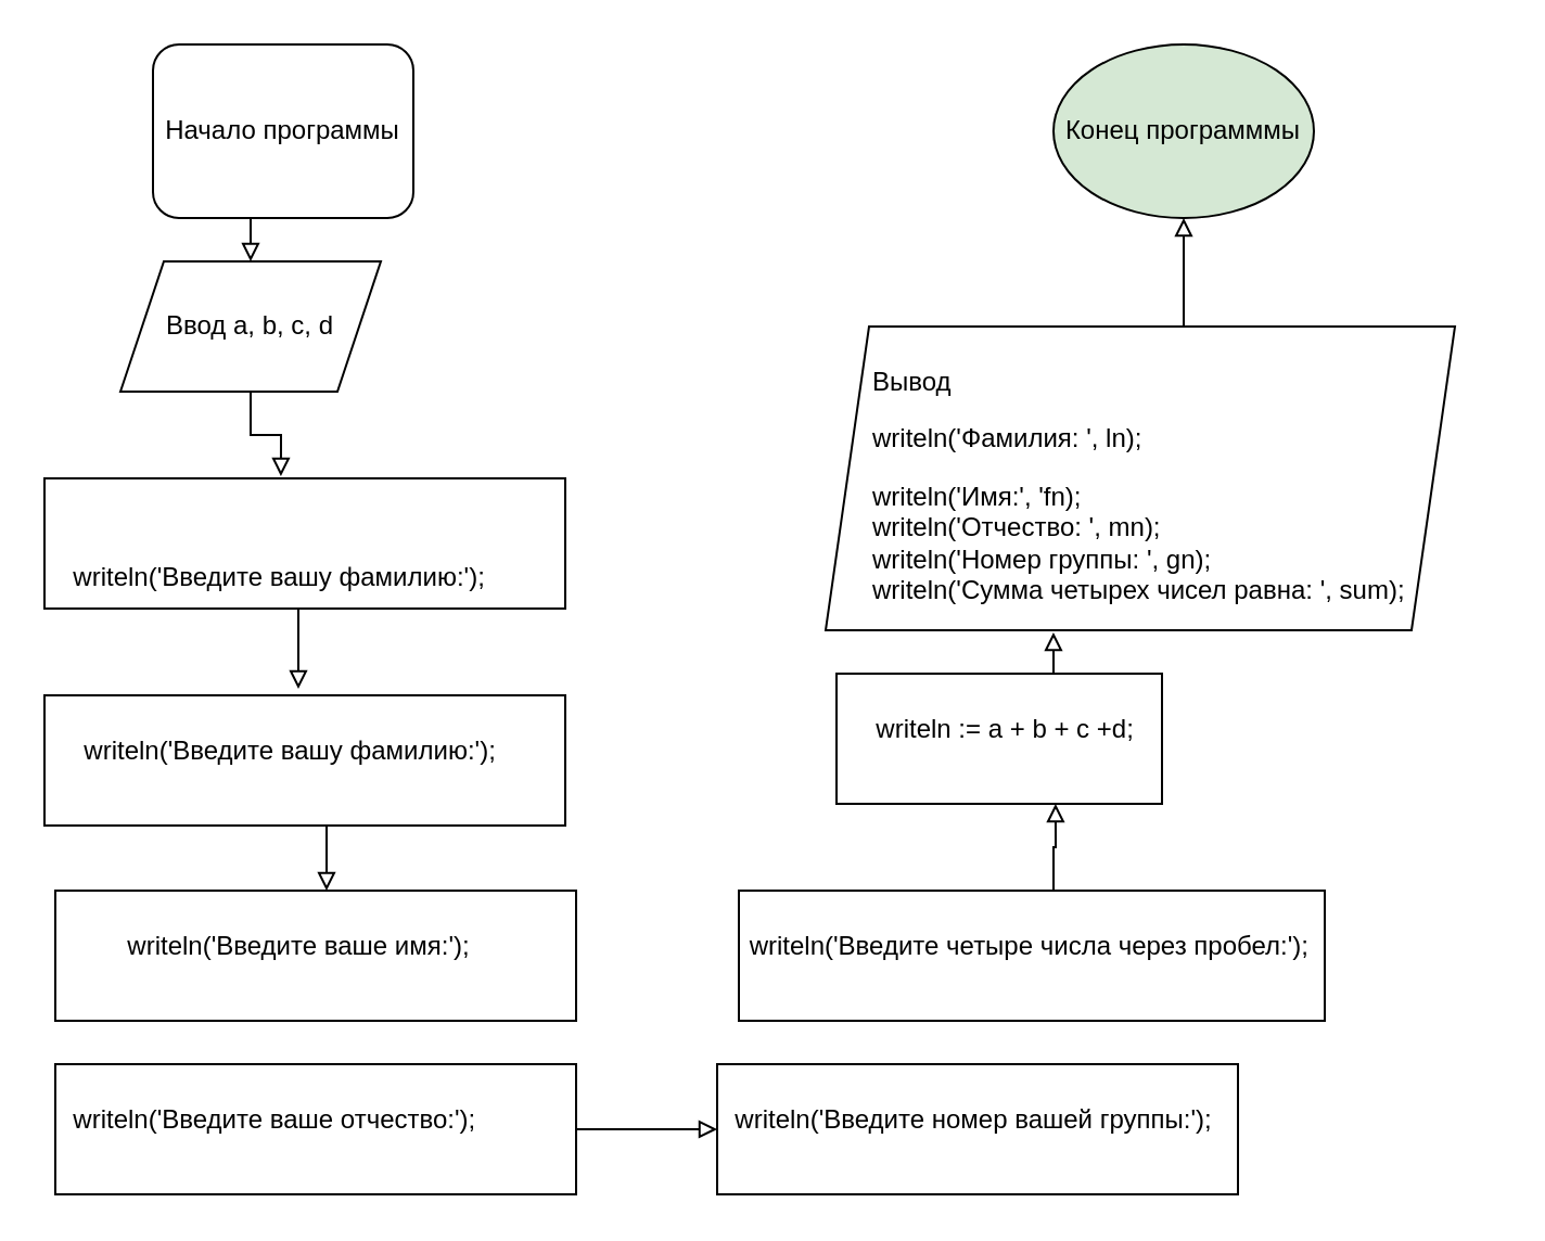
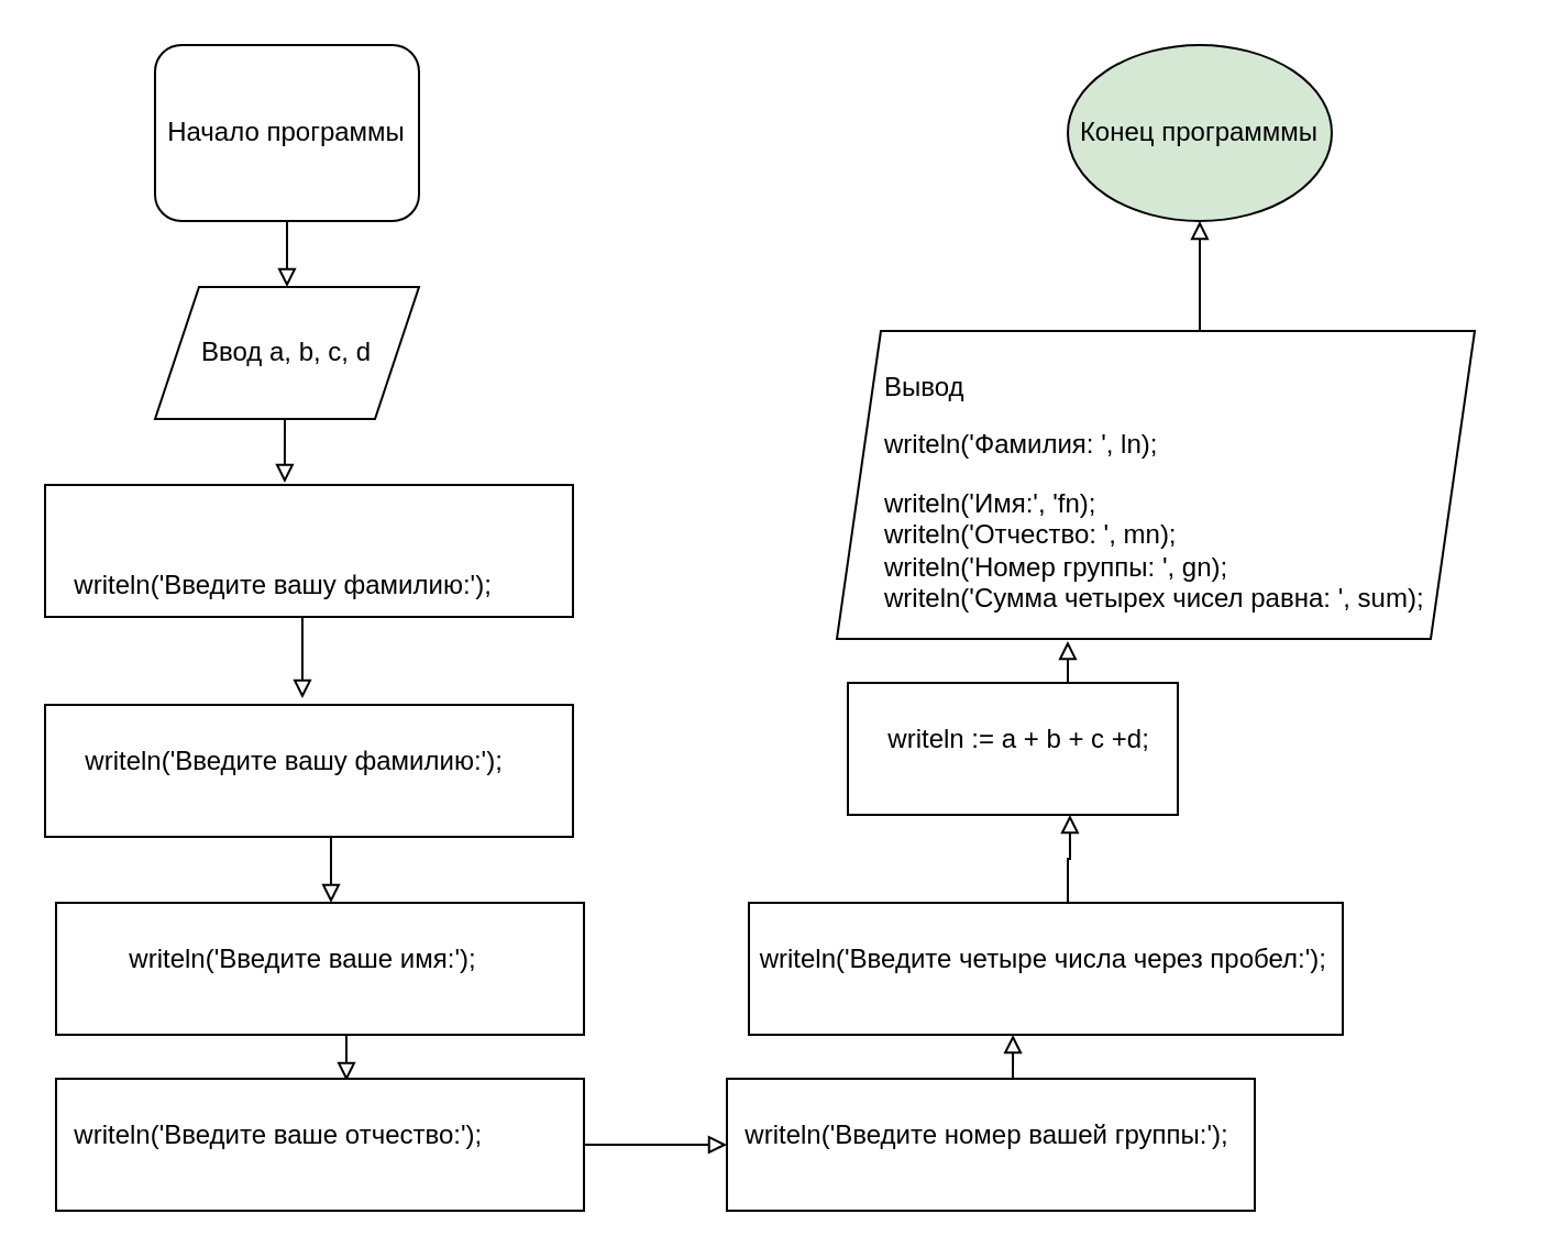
- <mxCell id="5" value="Ввод a, b, c, d" style="shape=parallelogram;perimeter=parallelogramPerimeter;whiteSpace=wrap;html=1;fixedSize=1;" parent="1" vertex="1"><mxGeometry x="55" y="120" width="120" height="60" as="geometry" /></mxCell>
+ <mxCell id="5" value="Ввод a, b, c, d" style="shape=parallelogram;perimeter=parallelogramPerimeter;whiteSpace=wrap;html=1;fixedSize=1;" parent="1" vertex="1"><mxGeometry x="70" y="130" width="120" height="60" as="geometry" /></mxCell>
+ <mxCell id="13" style="edgeStyle=orthogonalEdgeStyle;rounded=0;orthogonalLoop=1;jettySize=auto;html=1;exitX=0.5;exitY=1;exitDx=0;exitDy=0;entryX=0.574;entryY=0.017;entryDx=0;entryDy=0;entryPerimeter=0;endArrow=block;endFill=0;" parent="1" source="14" target="17" edge="1"><mxGeometry relative="1" as="geometry" /></mxCell>
+ <mxCell id="19" style="edgeStyle=orthogonalEdgeStyle;rounded=0;orthogonalLoop=1;jettySize=auto;html=1;exitX=0.5;exitY=0;exitDx=0;exitDy=0;entryX=0.414;entryY=1;entryDx=0;entryDy=0;entryPerimeter=0;endArrow=block;endFill=0;" parent="1" source="20" target="23" edge="1"><mxGeometry relative="1" as="geometry" /></mxCell>
